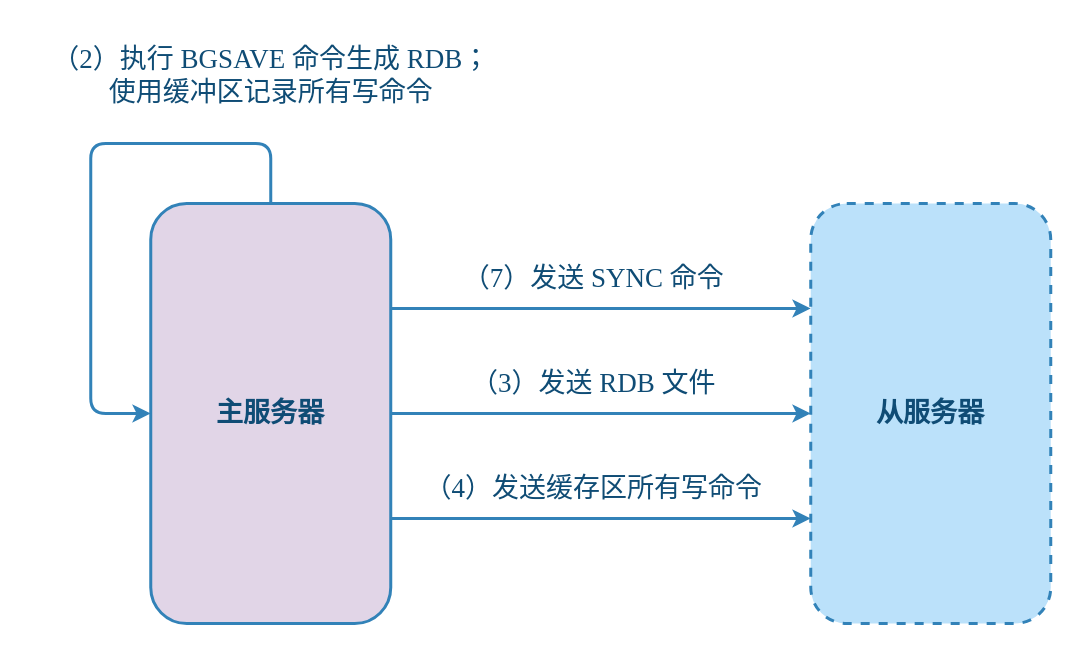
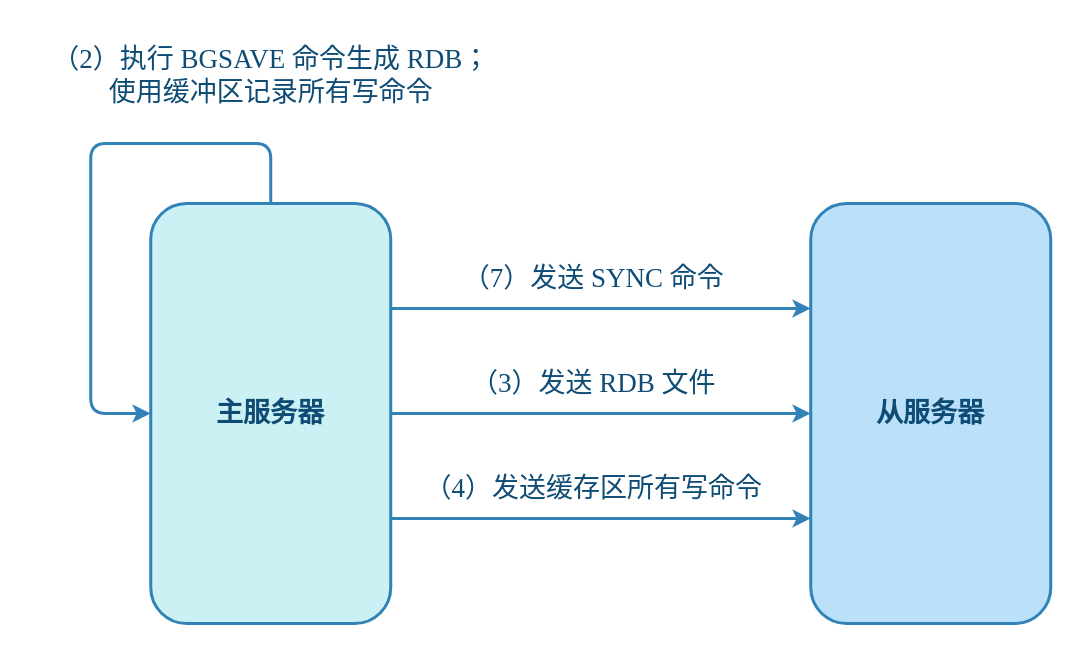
- <mxCell id="5" value="主服务器" style="rounded=1;whiteSpace=wrap;html=1;fontFamily=Comic Sans MS;fontStyle=1;labelBackgroundColor=none;fillColor=#e1d5e7;strokeColor=#3282B8;fontColor=#0F4C75;shadow=0;container=0;fontSize=18;verticalAlign=middle;strokeWidth=2;" parent="1" vertex="1"><mxGeometry x="100" y="135" width="160" height="280" as="geometry" /></mxCell>
+ <mxCell id="5" value="主服务器" style="rounded=1;whiteSpace=wrap;html=1;fontFamily=Comic Sans MS;fontStyle=1;labelBackgroundColor=none;fillColor=#CBF1F5;strokeColor=#3282B8;fontColor=#0F4C75;shadow=0;container=0;fontSize=18;verticalAlign=middle;strokeWidth=2;" parent="1" vertex="1"><mxGeometry x="100" y="135" width="160" height="280" as="geometry" /></mxCell>
- <mxCell id="6" value="从服务器" style="rounded=1;whiteSpace=wrap;html=1;fontFamily=Comic Sans MS;fontStyle=1;labelBackgroundColor=none;fillColor=#BBE1FA;strokeColor=#3282B8;fontColor=#0F4C75;shadow=0;container=0;fontSize=18;verticalAlign=middle;strokeWidth=2;dashed=1;" parent="1" vertex="1"><mxGeometry x="540" y="135" width="160" height="280" as="geometry" /></mxCell>
+ <mxCell id="6" value="从服务器" style="rounded=1;whiteSpace=wrap;html=1;fontFamily=Comic Sans MS;fontStyle=1;labelBackgroundColor=none;fillColor=#BBE1FA;strokeColor=#3282B8;fontColor=#0F4C75;shadow=0;container=0;fontSize=18;verticalAlign=middle;strokeWidth=2;" parent="1" vertex="1"><mxGeometry x="540" y="135" width="160" height="280" as="geometry" /></mxCell>
